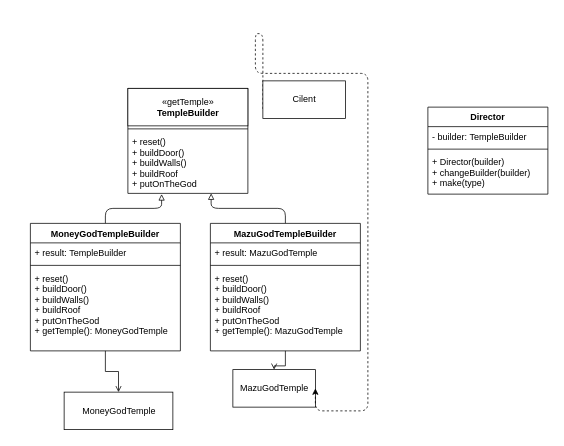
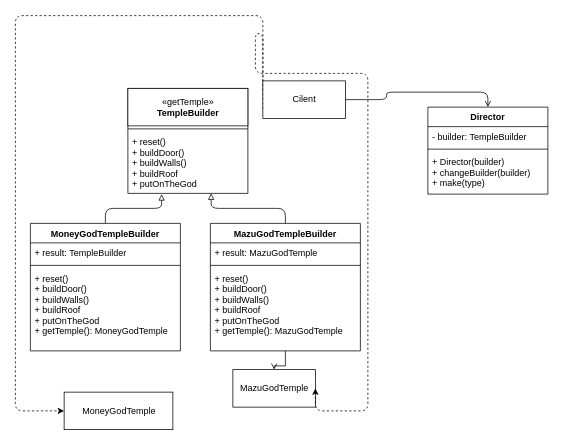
+ <mxCell id="21" style="edgeStyle=orthogonalEdgeStyle;html=1;exitX=0;exitY=0.25;exitDx=0;exitDy=0;entryX=0;entryY=0.5;entryDx=0;entryDy=0;dashed=1;" edge="1" parent="1" source="23" target="18"><mxGeometry relative="1" as="geometry"><Array as="points"><mxPoint x="20" y="20" /><mxPoint x="20" y="547" /></Array></mxGeometry></mxCell>
+ <mxCell id="20" style="edgeStyle=orthogonalEdgeStyle;rounded=1;orthogonalLoop=1;jettySize=auto;html=1;exitX=1;exitY=0.5;exitDx=0;exitDy=0;entryX=0.5;entryY=0;entryDx=0;entryDy=0;endArrow=open;endFill=0;" parent="1" source="23" target="24" edge="1"><mxGeometry relative="1" as="geometry" /></mxCell>
- <mxCell id="7" style="edgeStyle=orthogonalEdgeStyle;rounded=0;orthogonalLoop=1;jettySize=auto;html=1;endArrow=open;endFill=0;" parent="1" source="8" target="18" edge="1"><mxGeometry relative="1" as="geometry" /></mxCell>
